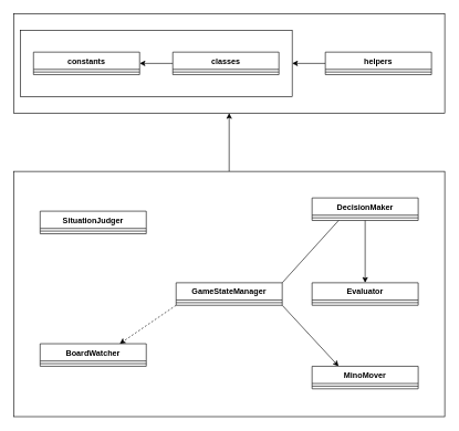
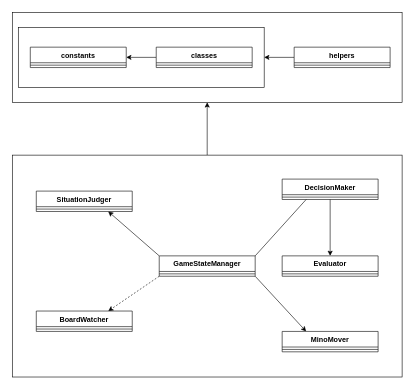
+ <mxCell id="15" style="edgeStyle=none;rounded=0;orthogonalLoop=1;jettySize=auto;html=1;exitX=0;exitY=0;exitDx=0;exitDy=0;entryX=0.75;entryY=1;entryDx=0;entryDy=0;" parent="1" source="18" target="20" edge="1"><mxGeometry relative="1" as="geometry" /></mxCell>
